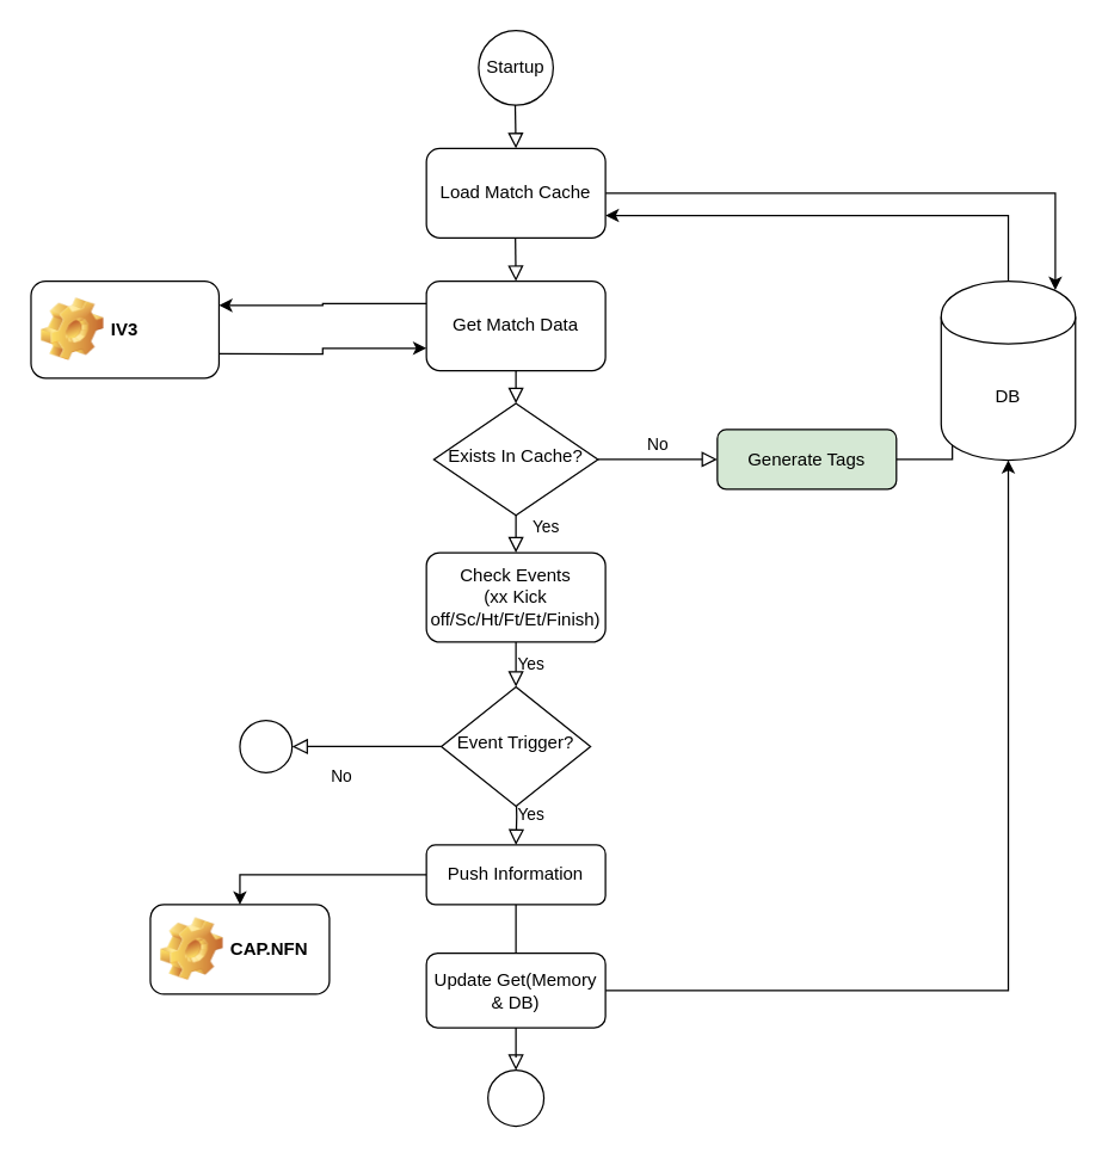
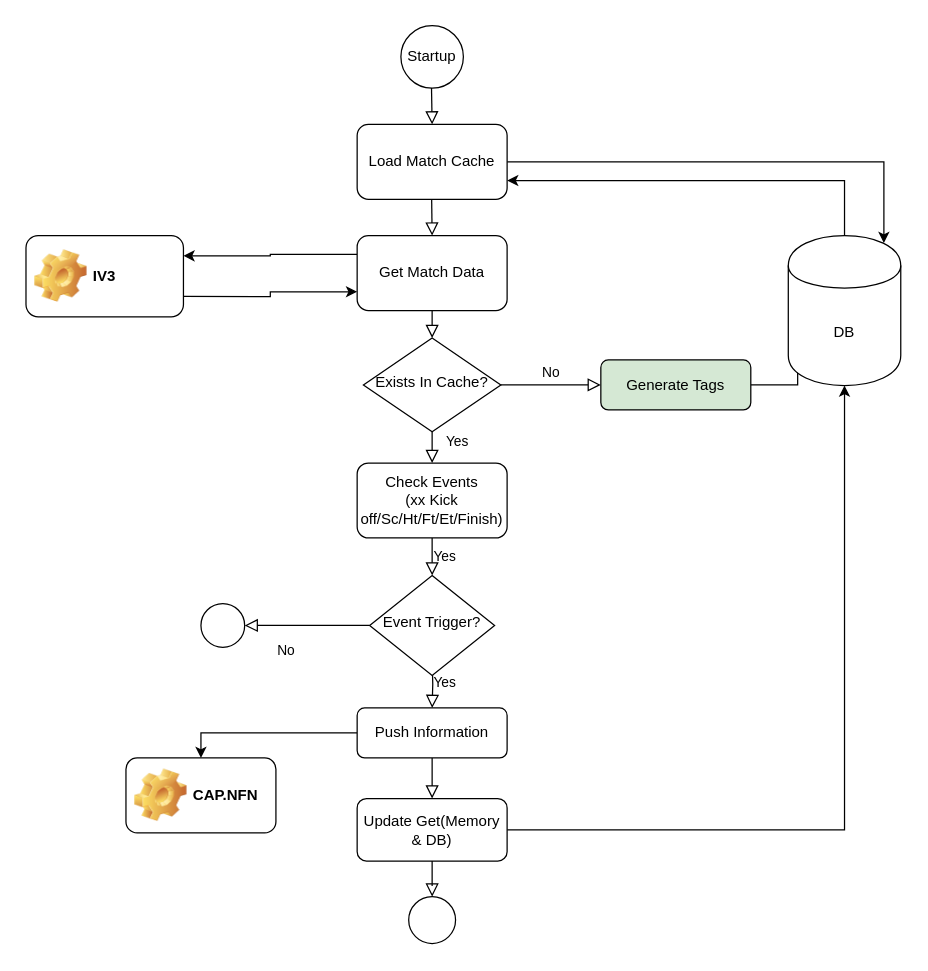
- <mxCell id="30" value="" style="rounded=0;html=1;jettySize=auto;orthogonalLoop=1;fontSize=11;endArrow=none;endFill=0;endSize=8;strokeWidth=1;shadow=0;labelBackgroundColor=none;edgeStyle=orthogonalEdgeStyle;exitX=0.5;exitY=1;exitDx=0;exitDy=0;entryX=0.5;entryY=0;entryDx=0;entryDy=0;" parent="1" source="12" target="29" edge="1"><mxGeometry relative="1" as="geometry"><mxPoint x="470" y="496" as="sourcePoint" /><mxPoint x="354.5" y="145" as="targetPoint" /></mxGeometry></mxCell>
+ <mxCell id="30" value="" style="rounded=0;html=1;jettySize=auto;orthogonalLoop=1;fontSize=11;endArrow=block;endFill=0;endSize=8;strokeWidth=1;shadow=0;labelBackgroundColor=none;edgeStyle=orthogonalEdgeStyle;exitX=0.5;exitY=1;exitDx=0;exitDy=0;entryX=0.5;entryY=0;entryDx=0;entryDy=0;" parent="1" source="12" target="29" edge="1"><mxGeometry relative="1" as="geometry"><mxPoint x="470" y="496" as="sourcePoint" /><mxPoint x="354.5" y="145" as="targetPoint" /></mxGeometry></mxCell>
